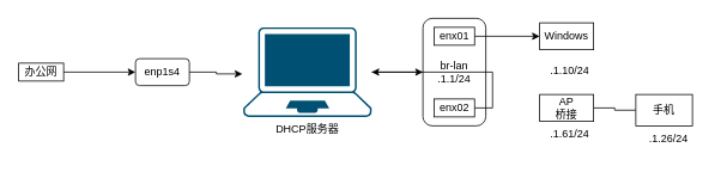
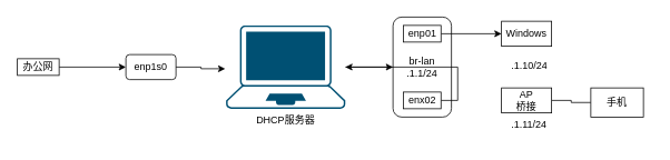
- <mxCell id="10" value="enx01" style="rounded=0;whiteSpace=wrap;html=1;movable=1;resizable=1;rotatable=1;deletable=1;editable=1;locked=0;connectable=1;" parent="1" vertex="1"><mxGeometry x="482.5" y="30" width="45" height="20" as="geometry" /></mxCell>
+ <mxCell id="10" value="enp01" style="rounded=0;whiteSpace=wrap;html=1;movable=1;resizable=1;rotatable=1;deletable=1;editable=1;locked=0;connectable=1;" parent="1" vertex="1"><mxGeometry x="482.5" y="30" width="45" height="20" as="geometry" /></mxCell>
- <mxCell id="12" value="enp1s4" style="rounded=1;whiteSpace=wrap;html=1;" parent="1" vertex="1"><mxGeometry x="150" y="65" width="60" height="30" as="geometry" /></mxCell>
+ <mxCell id="12" value="enp1s0" style="rounded=1;whiteSpace=wrap;html=1;" parent="1" vertex="1"><mxGeometry x="150" y="65" width="60" height="30" as="geometry" /></mxCell>
- <mxCell id="20" value="&lt;div&gt;.1.61/24&lt;/div&gt;" style="text;html=1;whiteSpace=wrap;overflow=hidden;rounded=0;" parent="1" vertex="1"><mxGeometry x="610" y="135" width="60" height="30" as="geometry" /></mxCell>
+ <mxCell id="20" value="&lt;div&gt;.1.11/24&lt;/div&gt;" style="text;html=1;whiteSpace=wrap;overflow=hidden;rounded=0;" parent="1" vertex="1"><mxGeometry x="610" y="135" width="60" height="30" as="geometry" /></mxCell>
- <mxCell id="19" value="&lt;div&gt;.1.26/24&lt;/div&gt;" style="text;html=1;whiteSpace=wrap;overflow=hidden;rounded=0;" parent="1" vertex="1"><mxGeometry x="720" y="140" width="60" height="30" as="geometry" /></mxCell>
